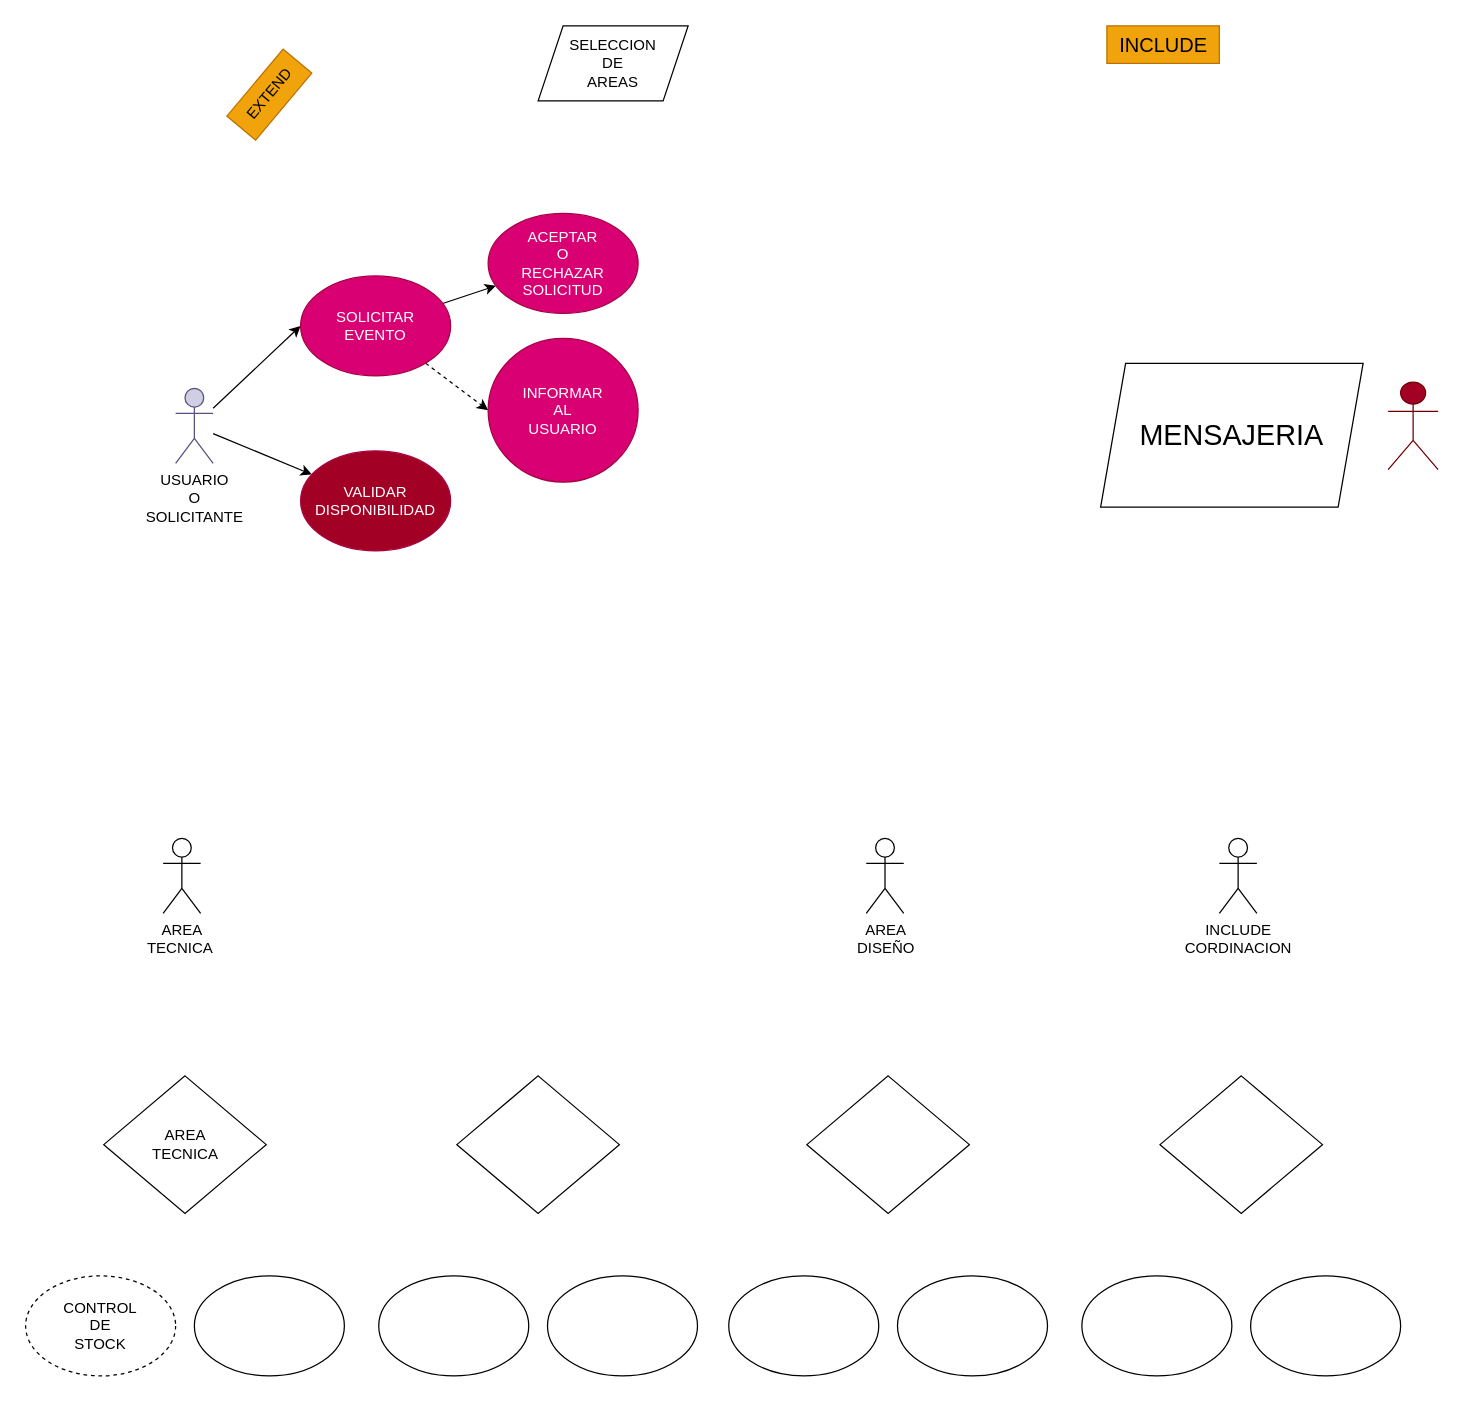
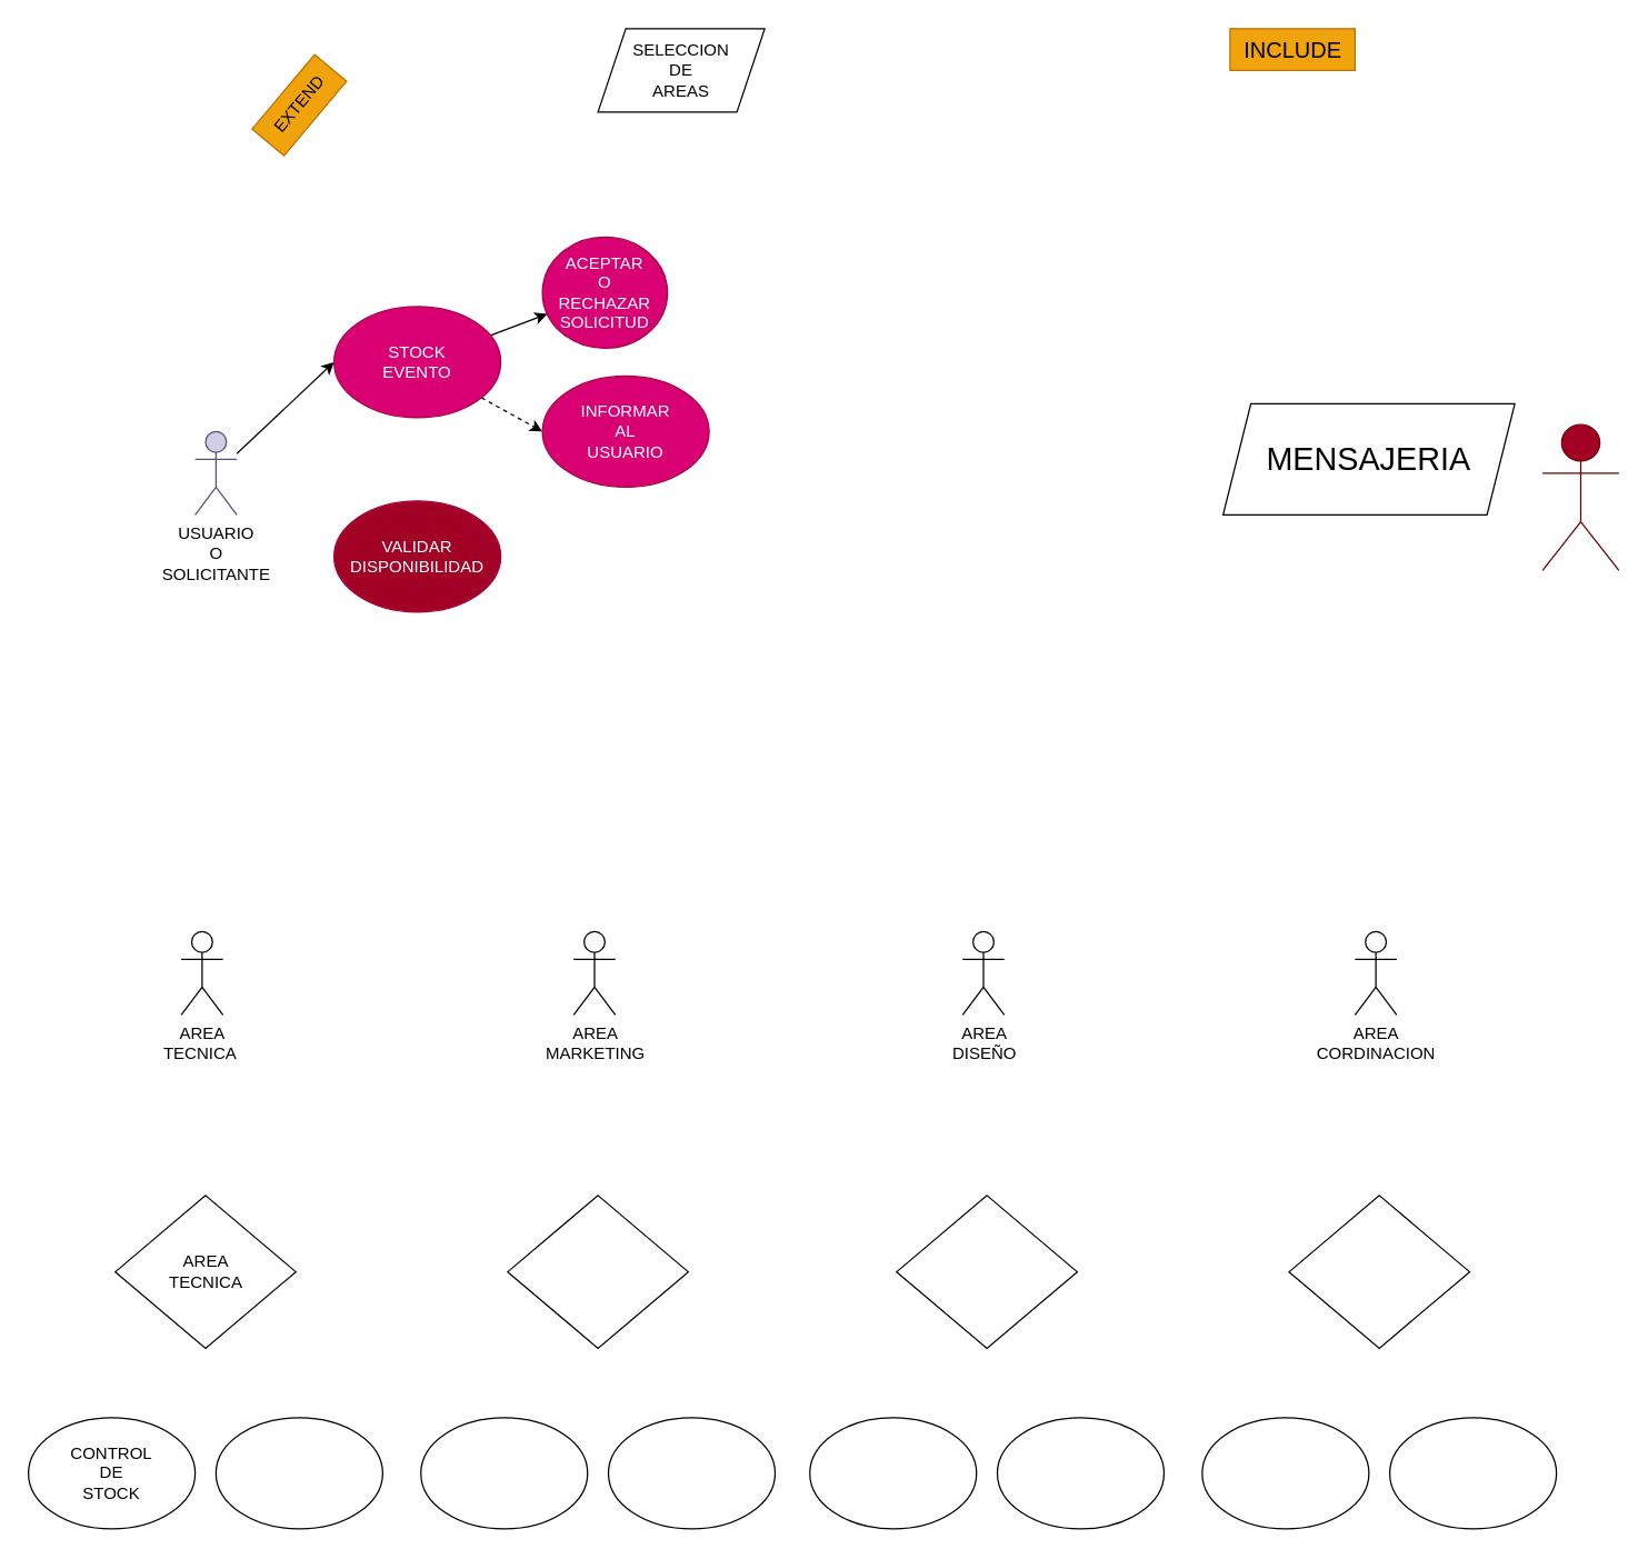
- <mxCell id="13" value="ACEPTAR&lt;div&gt;O&lt;/div&gt;&lt;div&gt;RECHAZAR&lt;/div&gt;&lt;div&gt;SOLICITUD&lt;/div&gt;" style="ellipse;whiteSpace=wrap;html=1;fillColor=#d80073;fontColor=#ffffff;strokeColor=#A50040;" parent="1" vertex="1"><mxGeometry x="390" y="170" width="120" height="80" as="geometry" /></mxCell>
+ <mxCell id="13" value="ACEPTAR&lt;div&gt;O&lt;/div&gt;&lt;div&gt;RECHAZAR&lt;/div&gt;&lt;div&gt;SOLICITUD&lt;/div&gt;" style="ellipse;whiteSpace=wrap;html=1;fillColor=#d80073;fontColor=#ffffff;strokeColor=#A50040;" parent="1" vertex="1"><mxGeometry x="390" y="170" width="90" height="80" as="geometry" /></mxCell>
- <mxCell id="11" value="SOLICITAR&lt;div&gt;EVENTO&lt;/div&gt;" style="ellipse;whiteSpace=wrap;html=1;fillColor=#d80073;fontColor=#ffffff;strokeColor=#A50040;" parent="1" vertex="1"><mxGeometry x="240" y="220" width="120" height="80" as="geometry" /></mxCell>
+ <mxCell id="11" value="STOCK&lt;div&gt;EVENTO&lt;/div&gt;" style="ellipse;whiteSpace=wrap;html=1;fillColor=#d80073;fontColor=#ffffff;strokeColor=#A50040;" parent="1" vertex="1"><mxGeometry x="240" y="220" width="120" height="80" as="geometry" /></mxCell>
- <mxCell id="14" value="INFORMAR&lt;div&gt;AL&lt;/div&gt;&lt;div&gt;USUARIO&lt;/div&gt;" style="ellipse;whiteSpace=wrap;html=1;fillColor=#d80073;fontColor=#ffffff;strokeColor=#A50040;container=1;" parent="1" vertex="1"><mxGeometry x="390" y="270" width="120" height="115" as="geometry" /></mxCell>
+ <mxCell id="14" value="INFORMAR&lt;div&gt;AL&lt;/div&gt;&lt;div&gt;USUARIO&lt;/div&gt;" style="ellipse;whiteSpace=wrap;html=1;fillColor=#d80073;fontColor=#ffffff;strokeColor=#A50040;container=1;" parent="1" vertex="1"><mxGeometry x="390" y="270" width="120" height="80" as="geometry" /></mxCell>
- <mxCell id="5" value="Actor" style="shape=umlActor;verticalLabelPosition=bottom;verticalAlign=top;html=1;outlineConnect=0;fillColor=#a20025;fontColor=#ffffff;strokeColor=#6F0000;" parent="1" vertex="1"><mxGeometry x="1110" y="305" width="40" height="70" as="geometry" /></mxCell>
+ <mxCell id="5" value="Actor" style="shape=umlActor;verticalLabelPosition=bottom;verticalAlign=top;html=1;outlineConnect=0;fillColor=#a20025;fontColor=#ffffff;strokeColor=#6F0000;" parent="1" vertex="1"><mxGeometry x="1110" y="305" width="55" height="105" as="geometry" /></mxCell>
- <mxCell id="31" value="&lt;font style=&quot;font-size: 23px;&quot;&gt;MENSAJERIA&lt;/font&gt;" style="shape=parallelogram;perimeter=parallelogramPerimeter;whiteSpace=wrap;html=1;fixedSize=1;" parent="1" vertex="1"><mxGeometry x="880" y="290" width="210" height="115" as="geometry" /></mxCell>
+ <mxCell id="31" value="&lt;font style=&quot;font-size: 23px;&quot;&gt;MENSAJERIA&lt;/font&gt;" style="shape=parallelogram;perimeter=parallelogramPerimeter;whiteSpace=wrap;html=1;fixedSize=1;" parent="1" vertex="1"><mxGeometry x="880" y="290" width="210" height="80" as="geometry" /></mxCell>
- <mxCell id="6" value="" style="edgeStyle=none;rounded=0;orthogonalLoop=1;jettySize=auto;html=1;" parent="1" source="8" target="12" edge="1"><mxGeometry relative="1" as="geometry" /></mxCell>
+ <mxCell id="19" value="AREA&lt;div&gt;MARKETING&lt;/div&gt;" style="shape=umlActor;verticalLabelPosition=bottom;verticalAlign=top;html=1;outlineConnect=0;" parent="1" vertex="1"><mxGeometry x="412.5" y="670" width="30" height="60" as="geometry" /></mxCell>
- <mxCell id="27" value="INCLUDE&lt;div&gt;CORDINACION&lt;/div&gt;" style="shape=umlActor;verticalLabelPosition=bottom;verticalAlign=top;html=1;outlineConnect=0;" parent="1" vertex="1"><mxGeometry x="975" y="670" width="30" height="60" as="geometry" /></mxCell>
+ <mxCell id="27" value="AREA&lt;div&gt;CORDINACION&lt;/div&gt;" style="shape=umlActor;verticalLabelPosition=bottom;verticalAlign=top;html=1;outlineConnect=0;" parent="1" vertex="1"><mxGeometry x="975" y="670" width="30" height="60" as="geometry" /></mxCell>
- <mxCell id="16" value="CONTROL&lt;div&gt;DE&lt;/div&gt;&lt;div&gt;STOCK&lt;/div&gt;" style="ellipse;whiteSpace=wrap;html=1;dashed=1;" parent="1" vertex="1"><mxGeometry x="20" y="1020" width="120" height="80" as="geometry" /></mxCell>
+ <mxCell id="16" value="CONTROL&lt;div&gt;DE&lt;/div&gt;&lt;div&gt;STOCK&lt;/div&gt;" style="ellipse;whiteSpace=wrap;html=1;" parent="1" vertex="1"><mxGeometry x="20" y="1020" width="120" height="80" as="geometry" /></mxCell>
